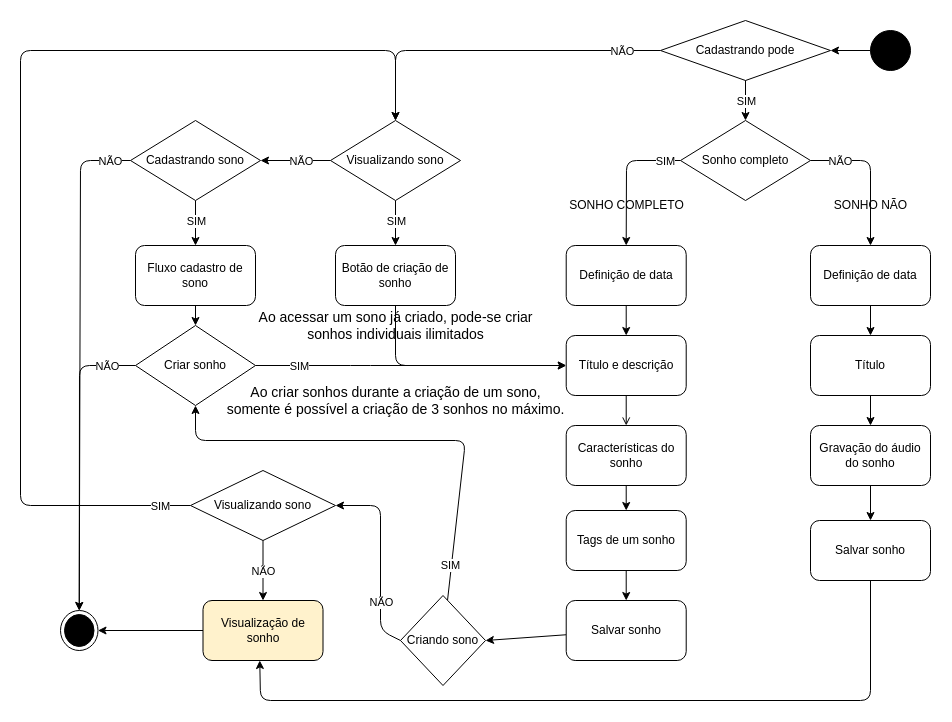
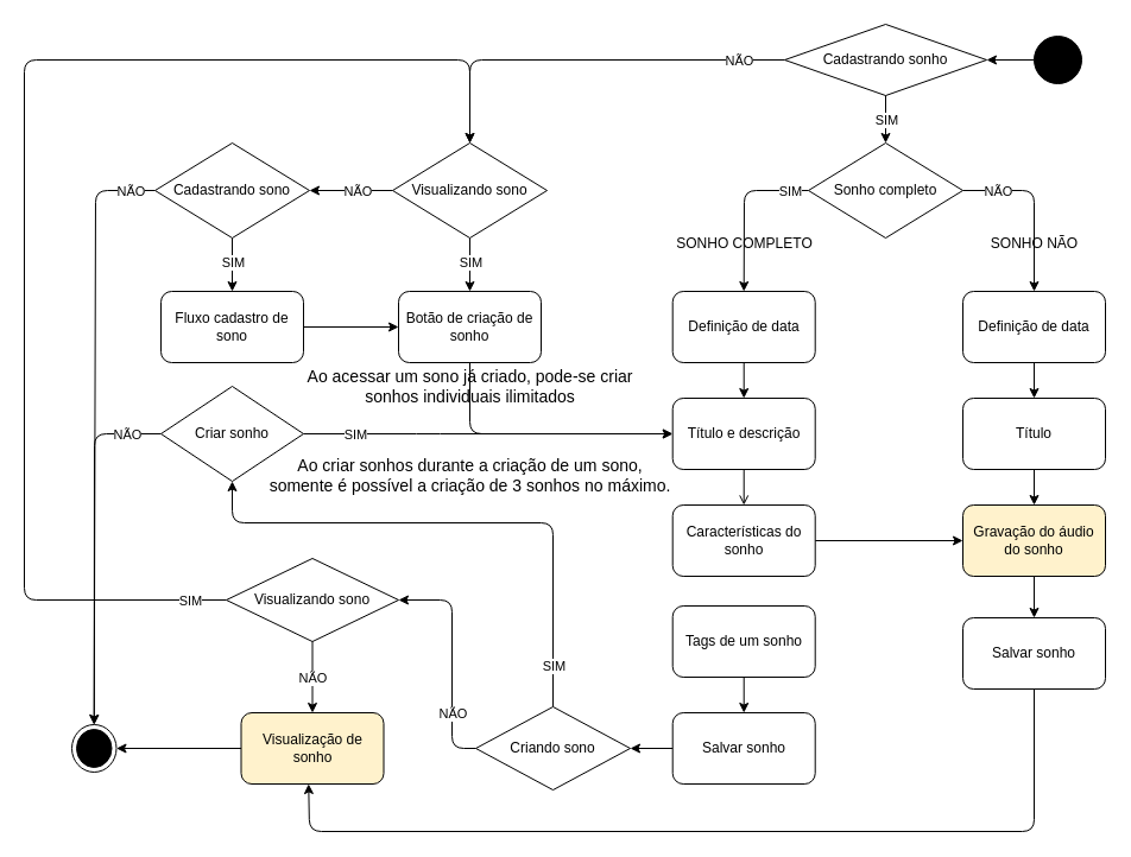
- <mxCell id="12" value="Cadastrando pode" style="rhombus;whiteSpace=wrap;html=1;" parent="1" vertex="1"><mxGeometry x="660" y="20" width="170" height="60" as="geometry" /></mxCell>
+ <mxCell id="12" value="Cadastrando sonho" style="rhombus;whiteSpace=wrap;html=1;" parent="1" vertex="1"><mxGeometry x="660" y="20" width="170" height="60" as="geometry" /></mxCell>
- <mxCell id="39" style="edgeStyle=none;html=1;entryX=0.5;entryY=0;entryDx=0;entryDy=0;" parent="1" source="40" target="45" edge="1"><mxGeometry relative="1" as="geometry" /></mxCell>
+ <mxCell id="39" style="edgeStyle=none;html=1;" parent="1" source="40" target="14" edge="1"><mxGeometry relative="1" as="geometry" /></mxCell>
- <mxCell id="33" value="Gravação do áudio do sonho" style="rounded=1;whiteSpace=wrap;html=1;" parent="1" vertex="1"><mxGeometry x="810" y="425" width="120" height="60" as="geometry" /></mxCell>
+ <mxCell id="33" value="Gravação do áudio do sonho" style="rounded=1;whiteSpace=wrap;html=1;fillColor=#fff2cc;" parent="1" vertex="1"><mxGeometry x="810" y="425" width="120" height="60" as="geometry" /></mxCell>
- <mxCell id="6" style="edgeStyle=none;html=1;entryX=0.5;entryY=0;entryDx=0;entryDy=0;" parent="1" source="7" target="16" edge="1"><mxGeometry relative="1" as="geometry"><mxPoint x="625.71" y="515" as="targetPoint" /></mxGeometry></mxCell>
+ <mxCell id="6" style="edgeStyle=none;html=1;" parent="1" source="7" target="33" edge="1"><mxGeometry relative="1" as="geometry"><mxPoint x="625.71" y="515" as="targetPoint" /></mxGeometry></mxCell>
- <mxCell id="58" value="Criando sono" style="rhombus;whiteSpace=wrap;html=1;" parent="1" vertex="1"><mxGeometry x="400" y="595" width="85" height="90" as="geometry" /></mxCell>
+ <mxCell id="58" value="Criando sono" style="rhombus;whiteSpace=wrap;html=1;" parent="1" vertex="1"><mxGeometry x="400" y="595" width="130" height="70" as="geometry" /></mxCell>
